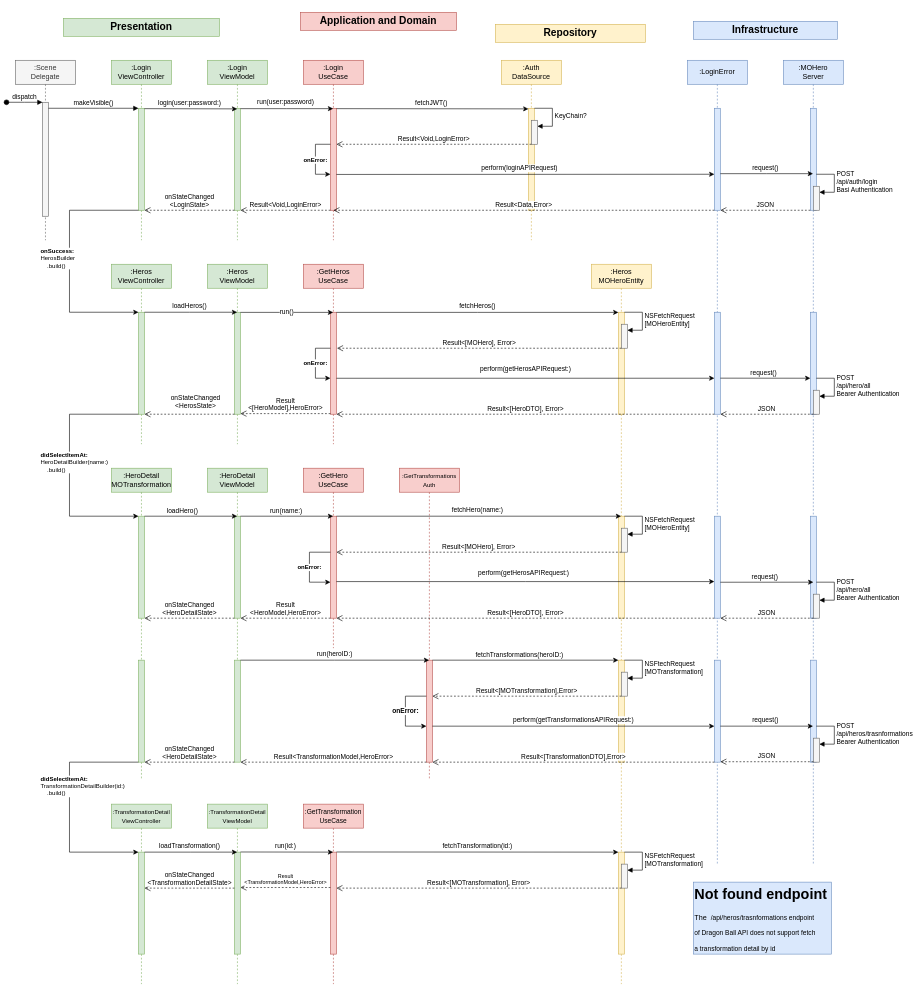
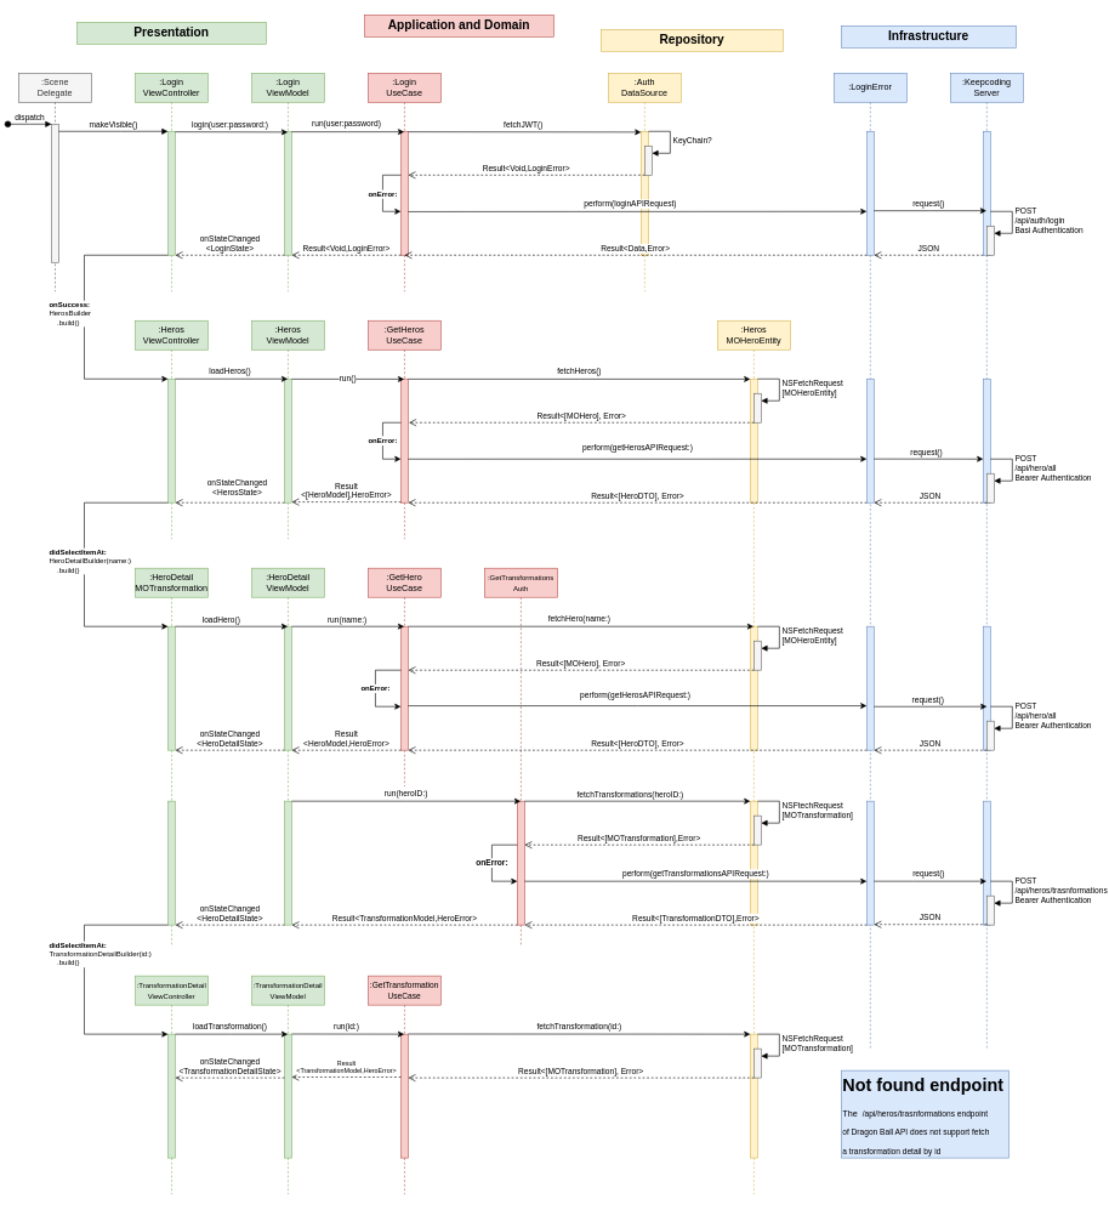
- <mxCell id="31" value=":MOHero&lt;br&gt;&lt;div&gt;Server&lt;/div&gt;" style="shape=umlLifeline;perimeter=lifelinePerimeter;whiteSpace=wrap;html=1;container=0;dropTarget=0;collapsible=0;recursiveResize=0;outlineConnect=0;portConstraint=eastwest;newEdgeStyle={&quot;edgeStyle&quot;:&quot;elbowEdgeStyle&quot;,&quot;elbow&quot;:&quot;vertical&quot;,&quot;curved&quot;:0,&quot;rounded&quot;:0};fillColor=#dae8fc;strokeColor=#6c8ebf;" parent="1" vertex="1"><mxGeometry x="1300" y="100" width="100" height="1340" as="geometry" /></mxCell>
+ <mxCell id="31" value=":Keepcoding&lt;br&gt;&lt;div&gt;Server&lt;/div&gt;" style="shape=umlLifeline;perimeter=lifelinePerimeter;whiteSpace=wrap;html=1;container=0;dropTarget=0;collapsible=0;recursiveResize=0;outlineConnect=0;portConstraint=eastwest;newEdgeStyle={&quot;edgeStyle&quot;:&quot;elbowEdgeStyle&quot;,&quot;elbow&quot;:&quot;vertical&quot;,&quot;curved&quot;:0,&quot;rounded&quot;:0};fillColor=#dae8fc;strokeColor=#6c8ebf;" parent="1" vertex="1"><mxGeometry x="1300" y="100" width="100" height="1340" as="geometry" /></mxCell>
